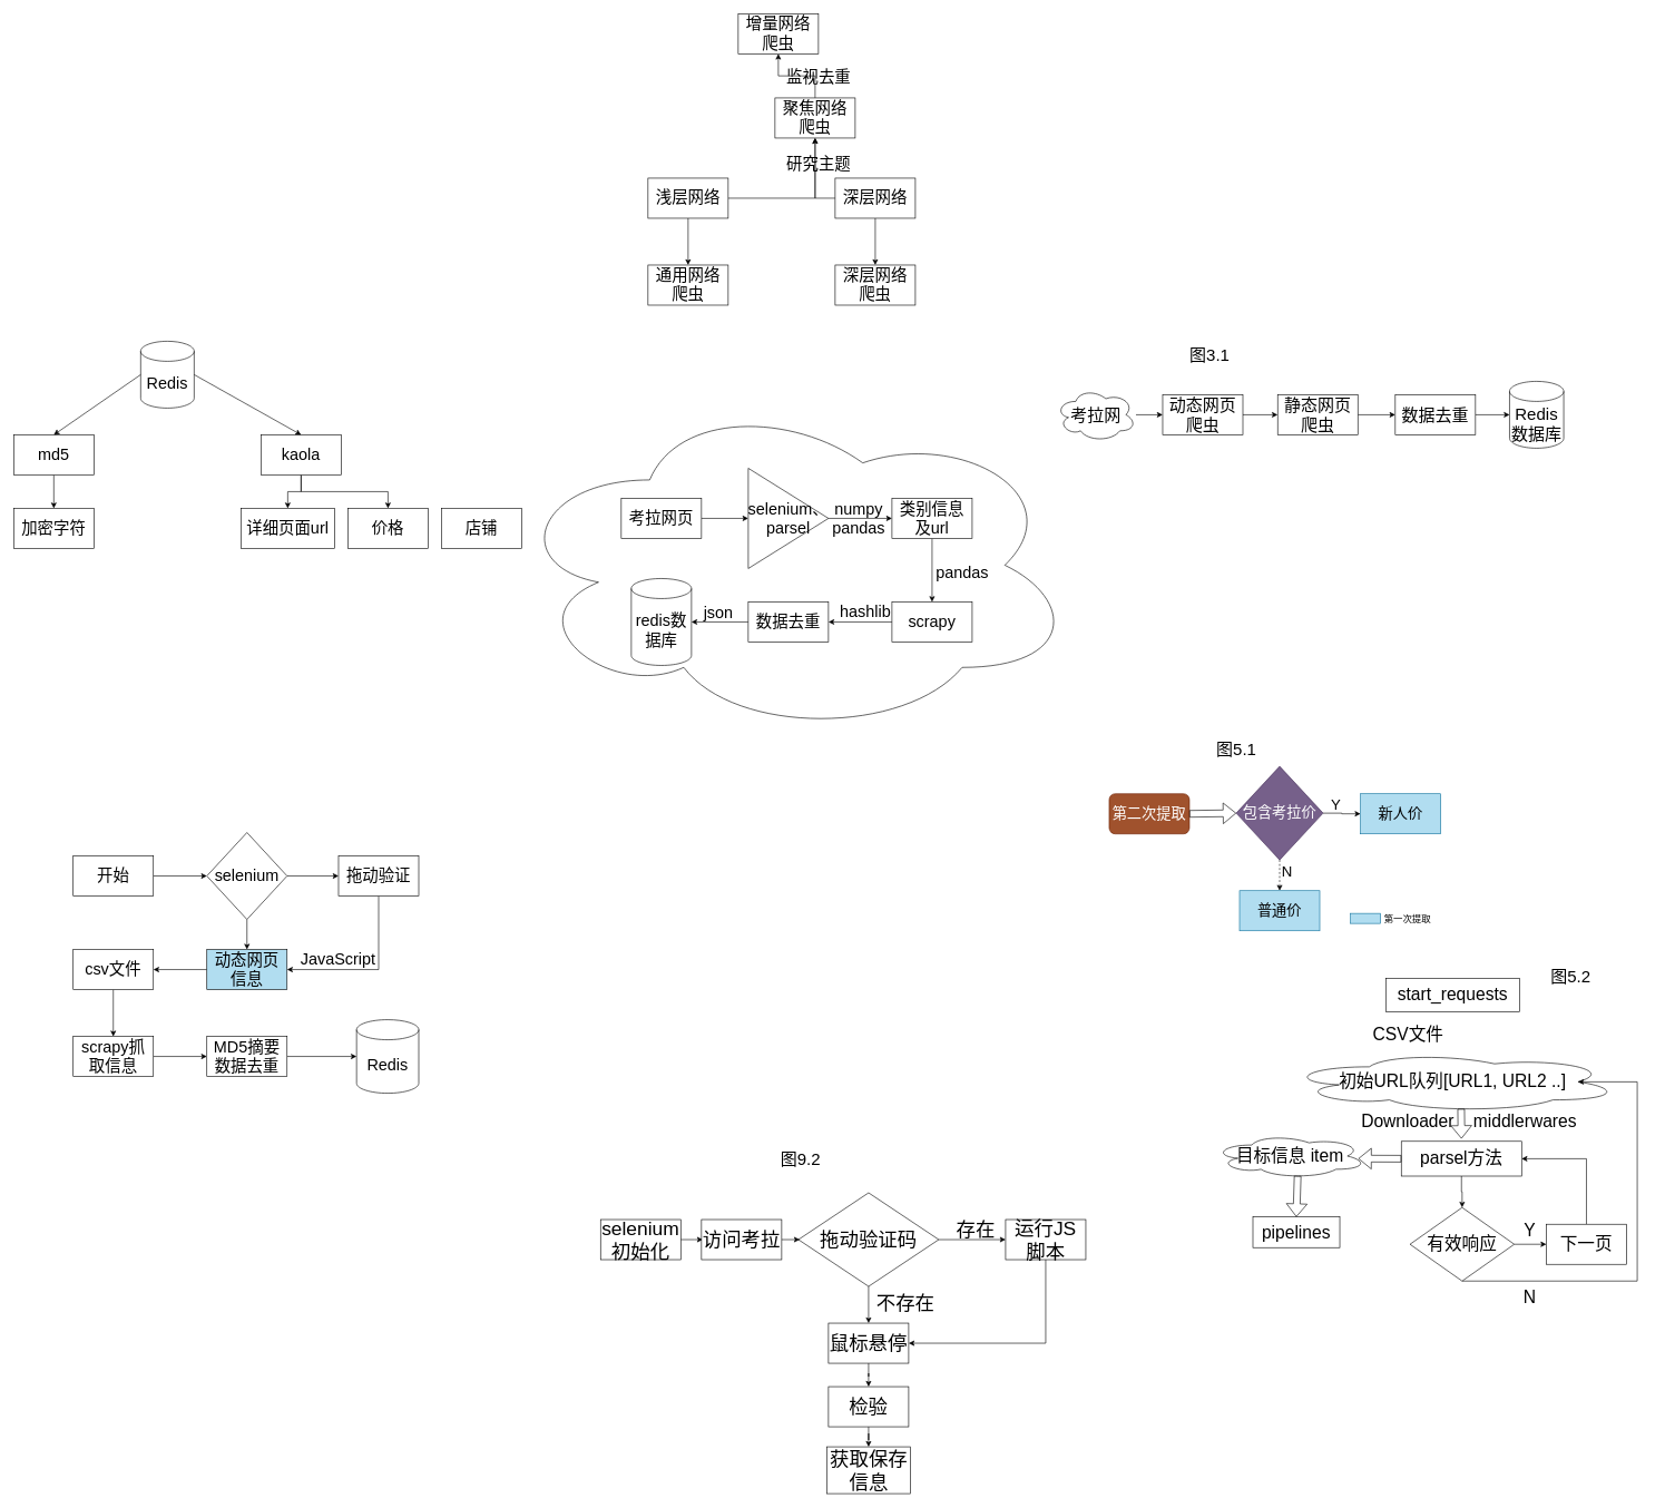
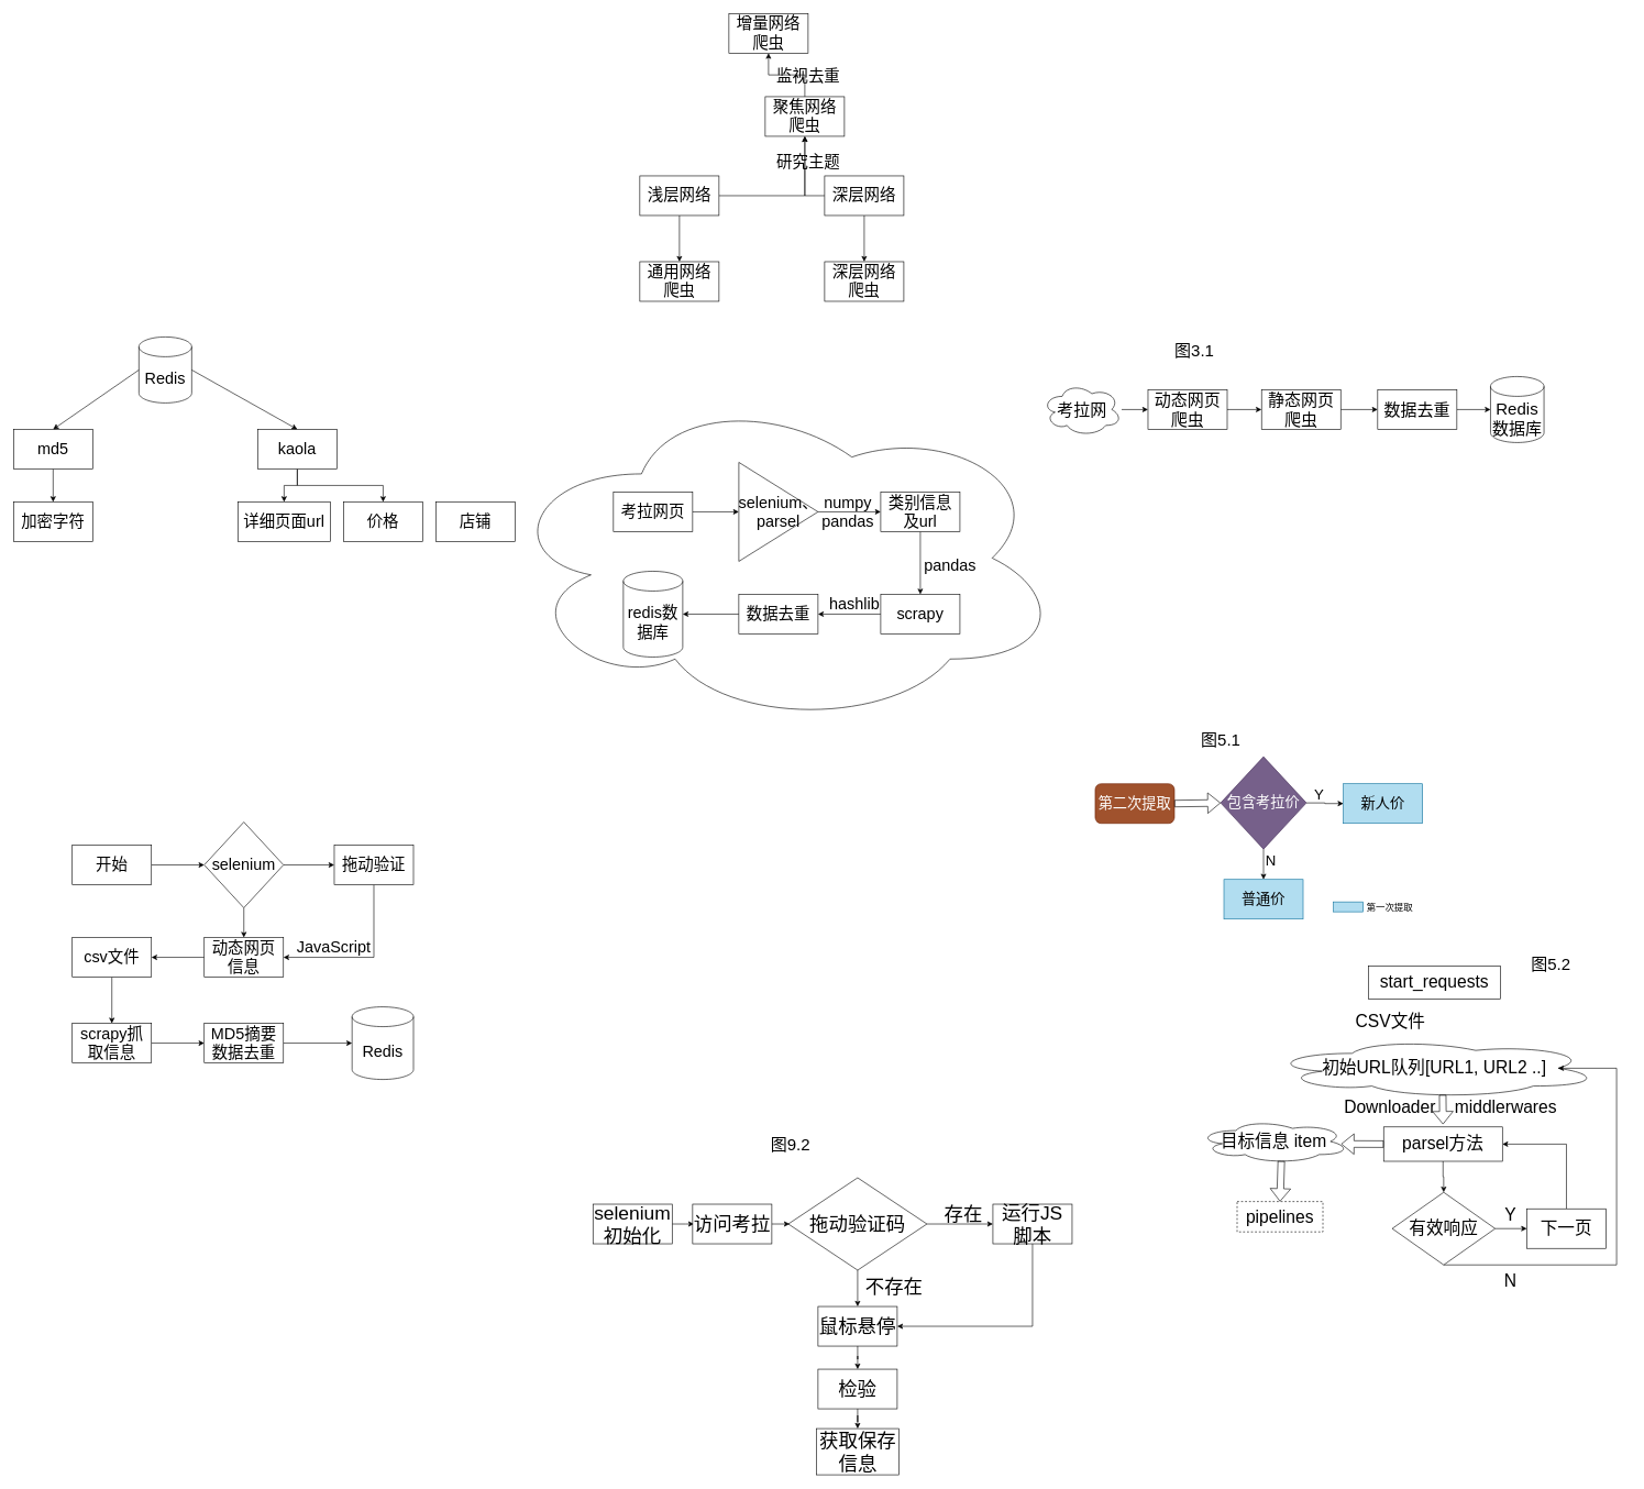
- <mxCell id="29" value="&lt;div&gt;json&lt;/div&gt;&lt;div&gt;&lt;br&gt;&lt;/div&gt;" style="text;html=1;align=center;verticalAlign=middle;resizable=0;points=[];autosize=1;strokeColor=none;fillColor=none;fontSize=24;" parent="1" vertex="1"><mxGeometry x="1044" y="900" width="60" height="60" as="geometry" /></mxCell>
- <mxCell id="78" value="" style="edgeStyle=orthogonalEdgeStyle;rounded=0;orthogonalLoop=1;jettySize=auto;html=1;fontSize=22;dashed=1;" parent="1" source="79" target="82" edge="1"><mxGeometry relative="1" as="geometry" /></mxCell>
+ <mxCell id="78" value="" style="edgeStyle=orthogonalEdgeStyle;rounded=0;orthogonalLoop=1;jettySize=auto;html=1;fontSize=22;" parent="1" source="79" target="82" edge="1"><mxGeometry relative="1" as="geometry" /></mxCell>
- <mxCell id="51" value="动态网页信息" style="rounded=0;whiteSpace=wrap;html=1;fontSize=24;fillColor=#b1ddf0;" parent="1" vertex="1"><mxGeometry x="309" y="1420" width="120" height="60" as="geometry" /></mxCell>
+ <mxCell id="51" value="动态网页信息" style="rounded=0;whiteSpace=wrap;html=1;fontSize=24;" parent="1" vertex="1"><mxGeometry x="309" y="1420" width="120" height="60" as="geometry" /></mxCell>
- <mxCell id="90" value="pipelines" style="rounded=0;whiteSpace=wrap;html=1;fontSize=26;" parent="1" vertex="1"><mxGeometry x="1874" y="1820" width="130" height="46" as="geometry" /></mxCell>
+ <mxCell id="90" value="pipelines" style="rounded=0;whiteSpace=wrap;html=1;fontSize=26;dashed=1;" parent="1" vertex="1"><mxGeometry x="1874" y="1820" width="130" height="46" as="geometry" /></mxCell>
